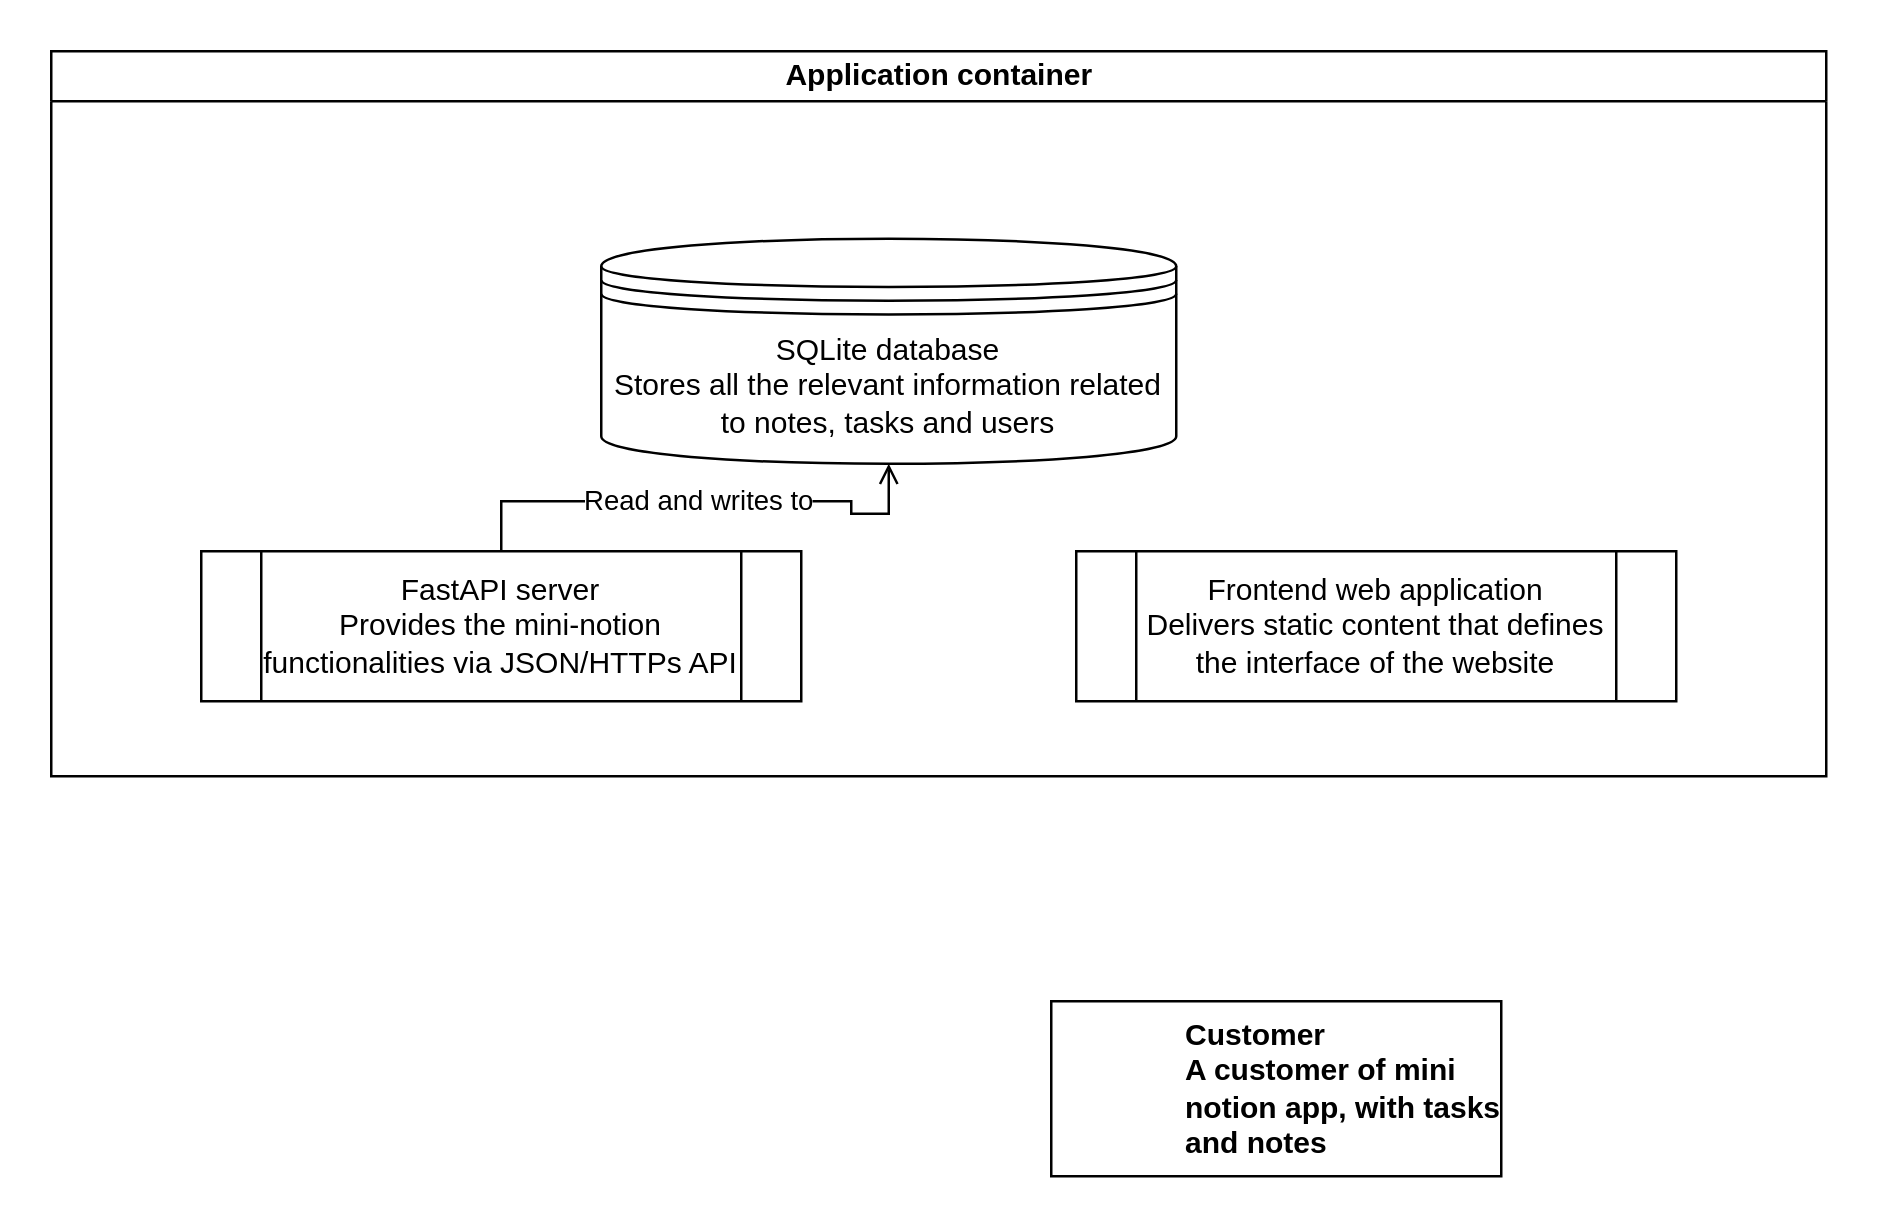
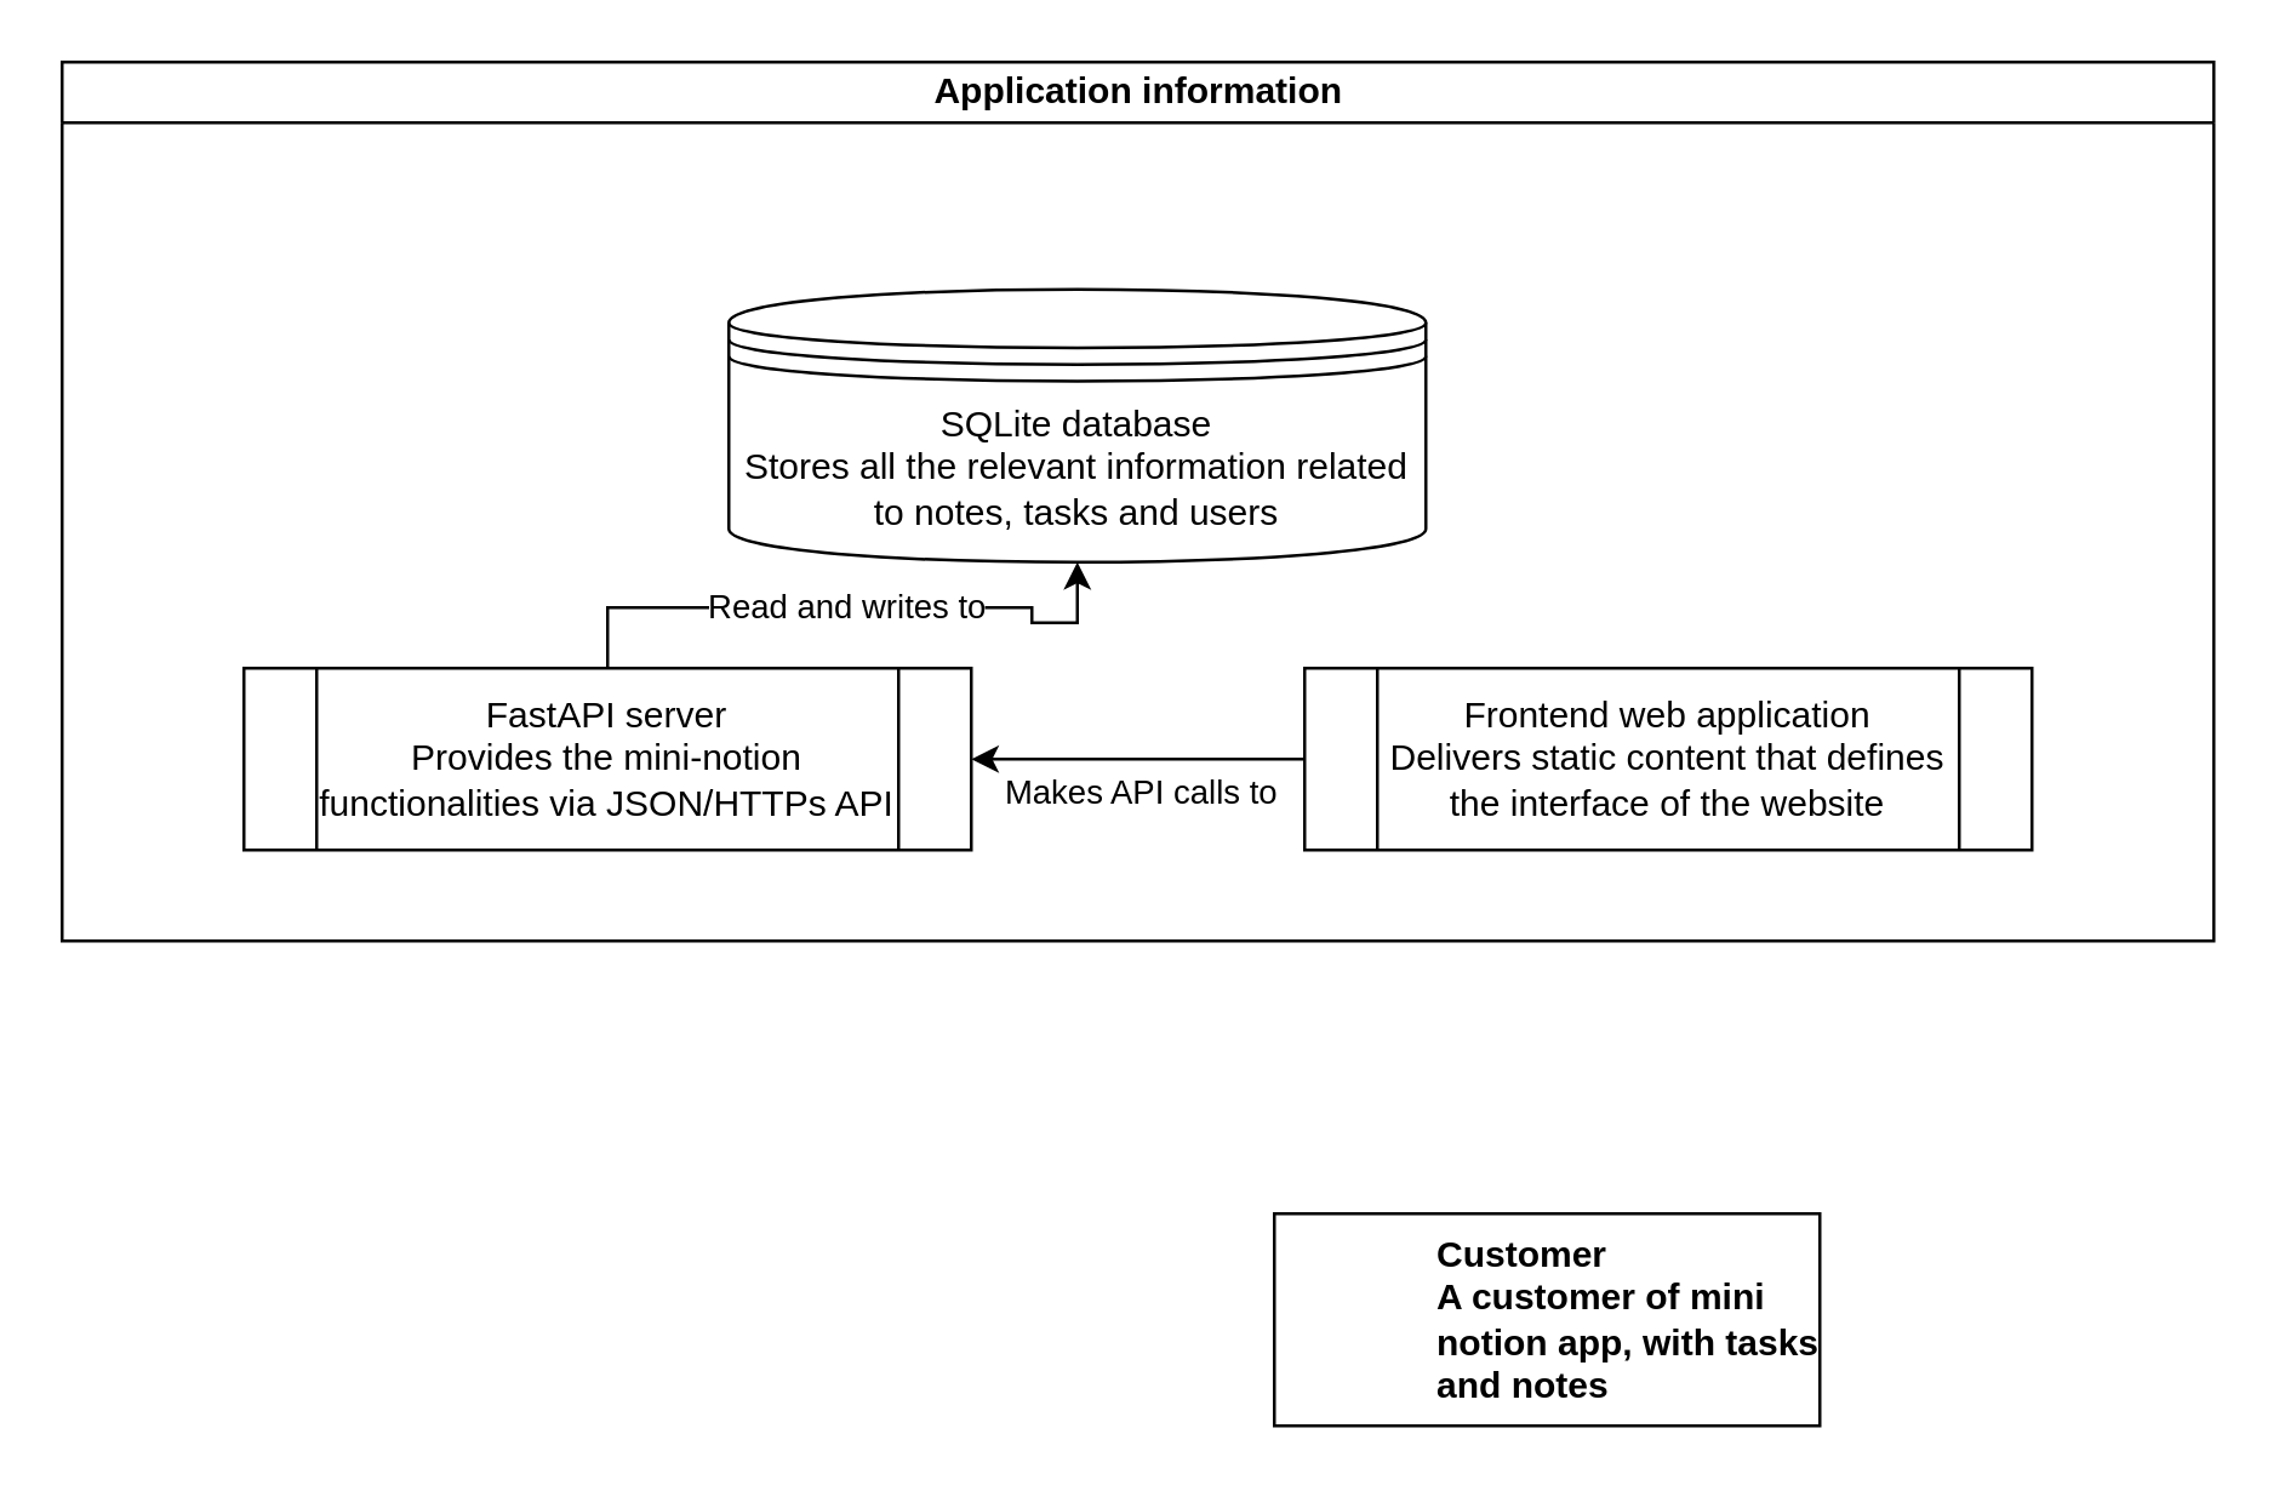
- <mxCell id="2" value="Application container" style="swimlane;html=1;startSize=20;horizontal=1;containerType=tree;glass=0;" parent="1" vertex="1"><mxGeometry x="20" y="20" width="710" height="290" as="geometry" /></mxCell>
+ <mxCell id="2" value="Application information" style="swimlane;html=1;startSize=20;horizontal=1;containerType=tree;glass=0;" parent="1" vertex="1"><mxGeometry x="20" y="20" width="710" height="290" as="geometry" /></mxCell>
- <mxCell id="9" style="edgeStyle=orthogonalEdgeStyle;rounded=0;orthogonalLoop=1;jettySize=auto;html=1;entryX=0.5;entryY=1;entryDx=0;entryDy=0;endArrow=open;" edge="1" parent="1" source="3" target="8"><mxGeometry relative="1" as="geometry" /></mxCell>
+ <mxCell id="9" style="edgeStyle=orthogonalEdgeStyle;rounded=0;orthogonalLoop=1;jettySize=auto;html=1;entryX=0.5;entryY=1;entryDx=0;entryDy=0;" edge="1" parent="1" source="3" target="8"><mxGeometry relative="1" as="geometry" /></mxCell>
+ <mxCell id="4" style="edgeStyle=orthogonalEdgeStyle;rounded=0;orthogonalLoop=1;jettySize=auto;html=1;exitX=0;exitY=0.5;exitDx=0;exitDy=0;" edge="1" parent="2" source="6" target="3"><mxGeometry relative="1" as="geometry" /></mxCell>
+ <mxCell id="5" value="Makes API calls to" style="edgeLabel;html=1;align=center;verticalAlign=middle;resizable=0;points=[];" vertex="1" connectable="0" parent="4"><mxGeometry x="0.2" y="2" relative="1" as="geometry"><mxPoint x="11" y="8" as="offset" /></mxGeometry></mxCell>
